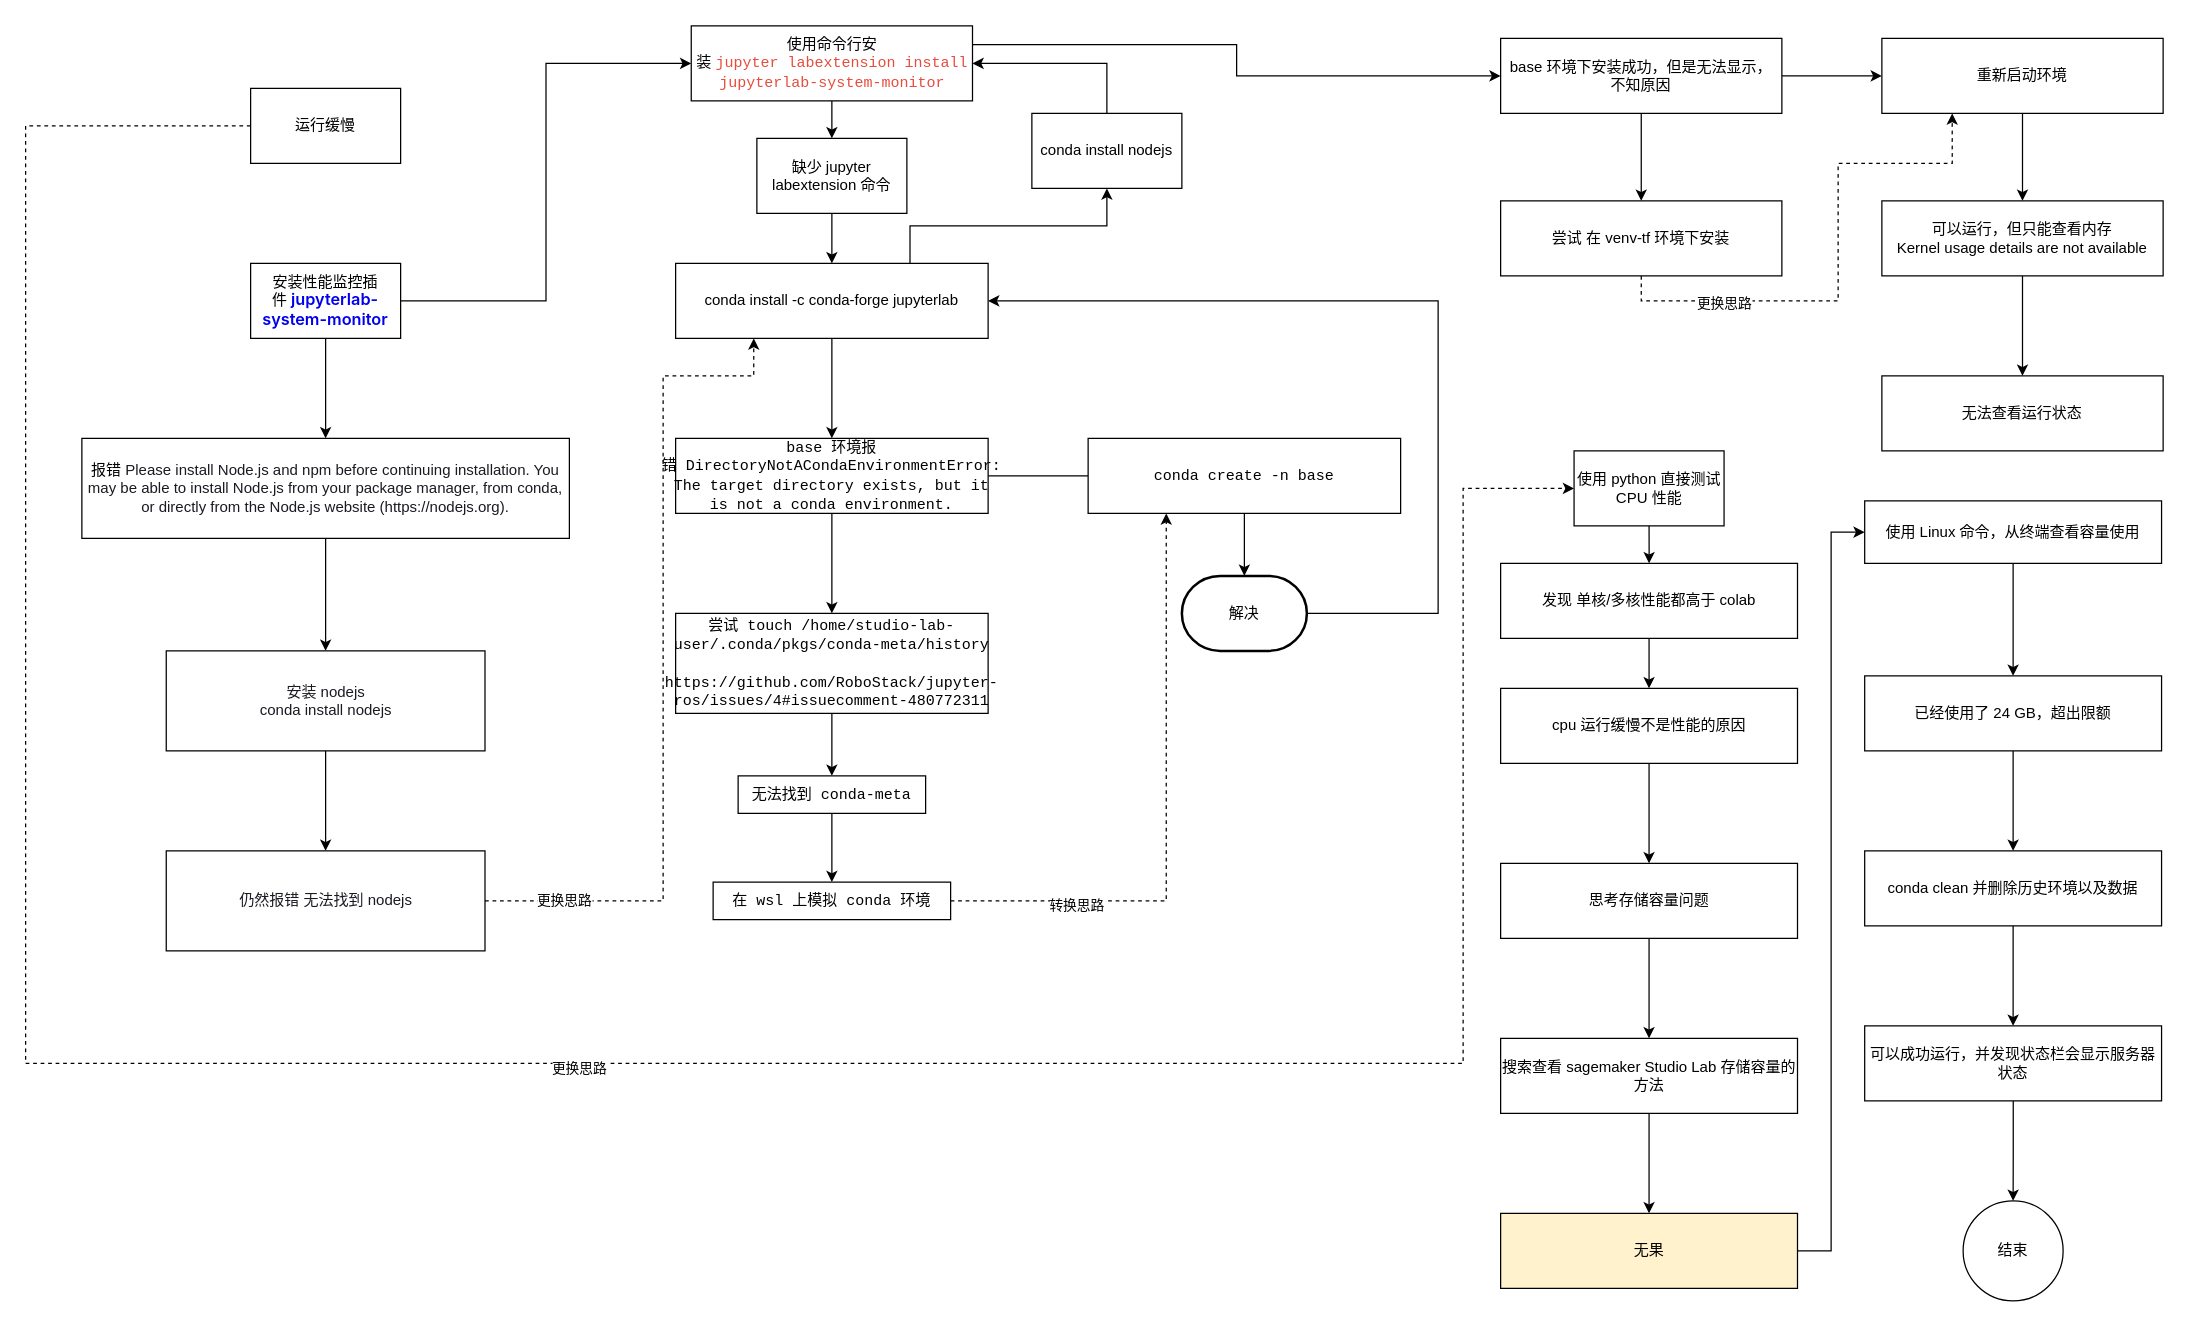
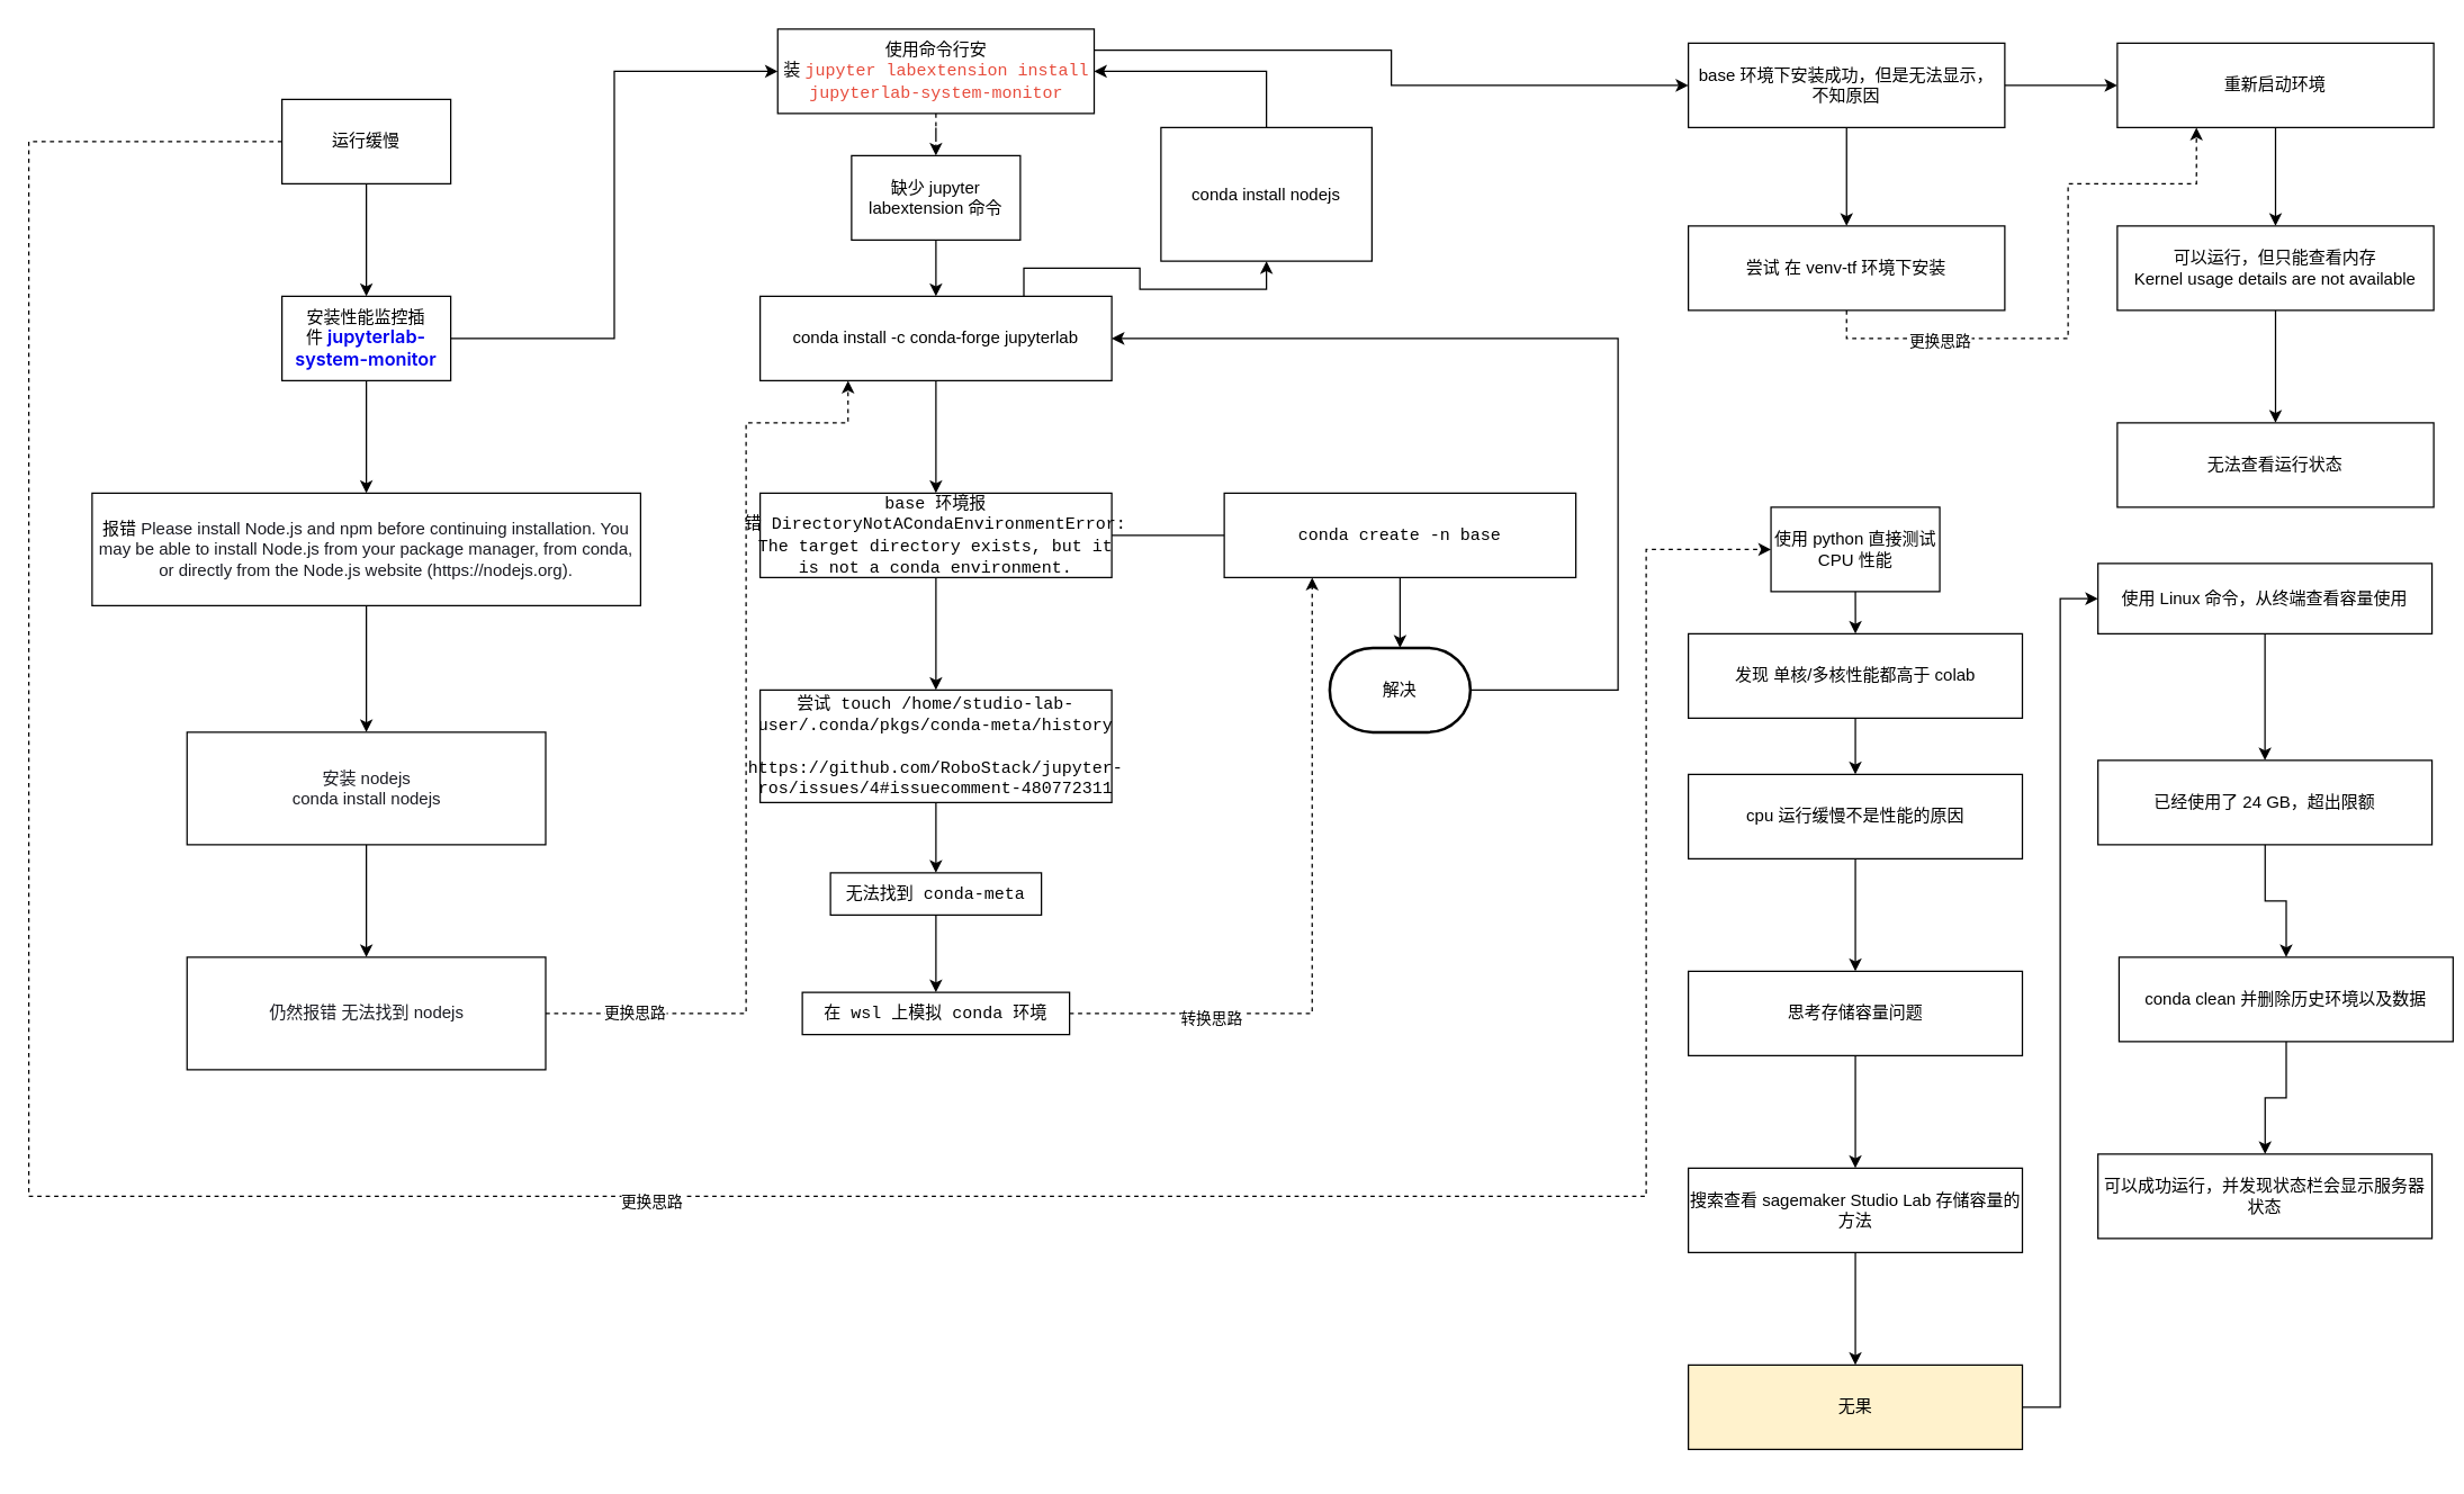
- <mxCell id="33" value="" style="edgeStyle=orthogonalEdgeStyle;rounded=0;orthogonalLoop=1;jettySize=auto;html=1;fontColor=#000000;" edge="1" parent="1" source="35" target="36"><mxGeometry relative="1" as="geometry" /></mxCell>
+ <mxCell id="33" value="" style="edgeStyle=orthogonalEdgeStyle;rounded=0;orthogonalLoop=1;jettySize=auto;html=1;fontColor=#000000;dashed=1;" edge="1" parent="1" source="35" target="36"><mxGeometry relative="1" as="geometry" /></mxCell>
- <mxCell id="39" value="conda install nodejs" style="rounded=0;whiteSpace=wrap;html=1;" vertex="1" parent="1"><mxGeometry x="825" y="90" width="120" height="60" as="geometry" /></mxCell>
+ <mxCell id="39" value="conda install nodejs" style="rounded=0;whiteSpace=wrap;html=1;" vertex="1" parent="1"><mxGeometry x="825" y="90" width="150" height="95" as="geometry" /></mxCell>
+ <mxCell id="2" value="" style="edgeStyle=orthogonalEdgeStyle;rounded=0;orthogonalLoop=1;jettySize=auto;html=1;" edge="1" parent="1" source="5" target="8"><mxGeometry relative="1" as="geometry" /></mxCell>
- <mxCell id="68" value="conda clean 并删除历史环境以及数据" style="rounded=0;whiteSpace=wrap;html=1;fontColor=#000000;" vertex="1" parent="1"><mxGeometry x="1491.25" y="680" width="237.5" height="60" as="geometry" /></mxCell>
+ <mxCell id="68" value="conda clean 并删除历史环境以及数据" style="rounded=0;whiteSpace=wrap;html=1;fontColor=#000000;" vertex="1" parent="1"><mxGeometry x="1506.25" y="680" width="237.5" height="60" as="geometry" /></mxCell>
- <mxCell id="69" value="" style="edgeStyle=orthogonalEdgeStyle;rounded=0;orthogonalLoop=1;jettySize=auto;html=1;fontColor=#000000;entryX=0.5;entryY=0;entryDx=0;entryDy=0;" edge="1" parent="1" source="70" target="71"><mxGeometry relative="1" as="geometry"><mxPoint x="1610" y="950" as="targetPoint" /></mxGeometry></mxCell>
- <mxCell id="71" value="结束" style="ellipse;whiteSpace=wrap;html=1;fontColor=#000000;rounded=0;" vertex="1" parent="1"><mxGeometry x="1570" y="960" width="80" height="80" as="geometry" /></mxCell>
